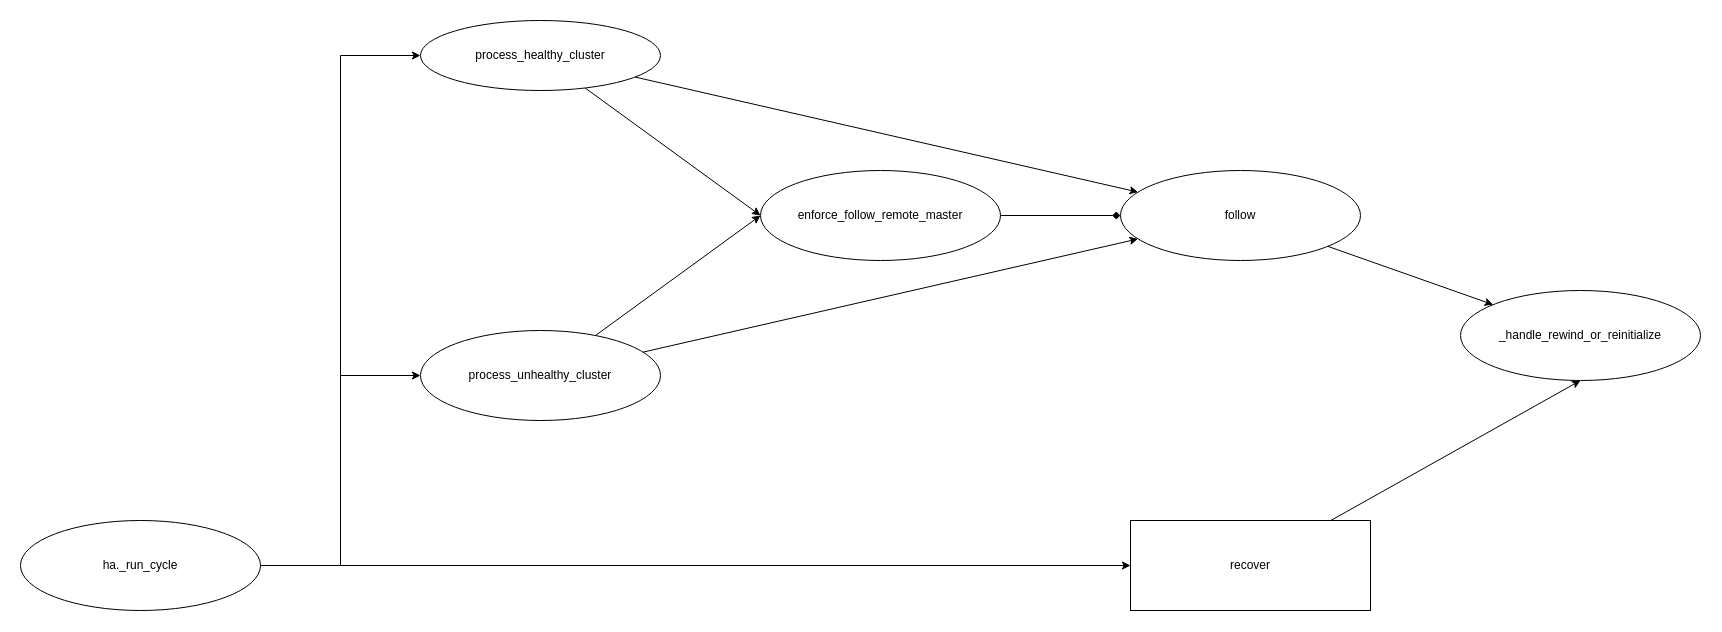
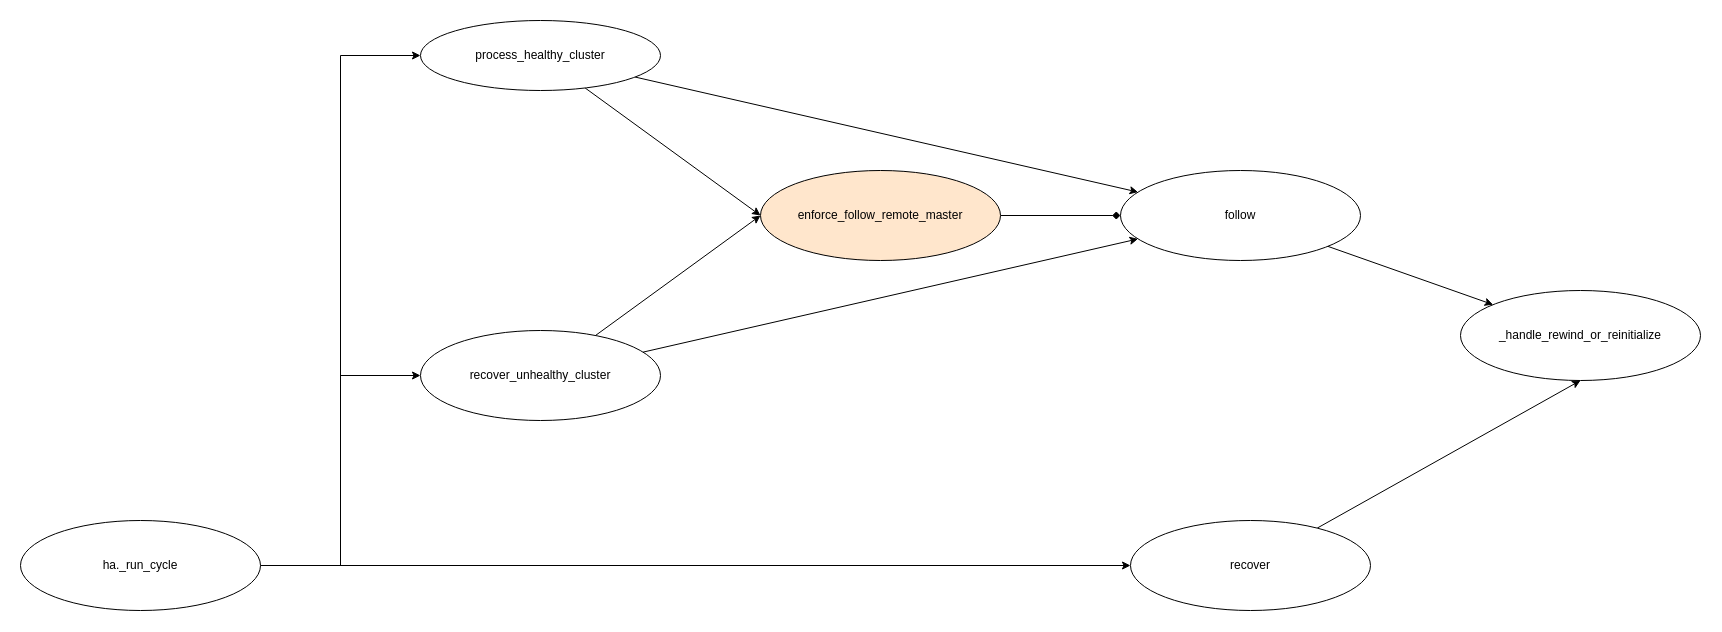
- <mxCell id="18" value="enforce_follow_remote_master" style="ellipse;whiteSpace=wrap;html=1;" vertex="1" parent="1"><mxGeometry x="760" y="170" width="240" height="90" as="geometry" /></mxCell>
+ <mxCell id="18" value="enforce_follow_remote_master" style="ellipse;whiteSpace=wrap;html=1;fillColor=#ffe6cc;" vertex="1" parent="1"><mxGeometry x="760" y="170" width="240" height="90" as="geometry" /></mxCell>
- <mxCell id="16" value="process_unhealthy_cluster" style="ellipse;whiteSpace=wrap;html=1;" vertex="1" parent="1"><mxGeometry x="420" y="330" width="240" height="90" as="geometry" /></mxCell>
+ <mxCell id="16" value="recover_unhealthy_cluster" style="ellipse;whiteSpace=wrap;html=1;" vertex="1" parent="1"><mxGeometry x="420" y="330" width="240" height="90" as="geometry" /></mxCell>
- <mxCell id="6" value="recover" style="whiteSpace=wrap;html=1;rounded=0;" vertex="1" parent="1"><mxGeometry x="1130" y="520" width="240" height="90" as="geometry" /></mxCell>
+ <mxCell id="6" value="recover" style="ellipse;whiteSpace=wrap;html=1;" vertex="1" parent="1"><mxGeometry x="1130" y="520" width="240" height="90" as="geometry" /></mxCell>
